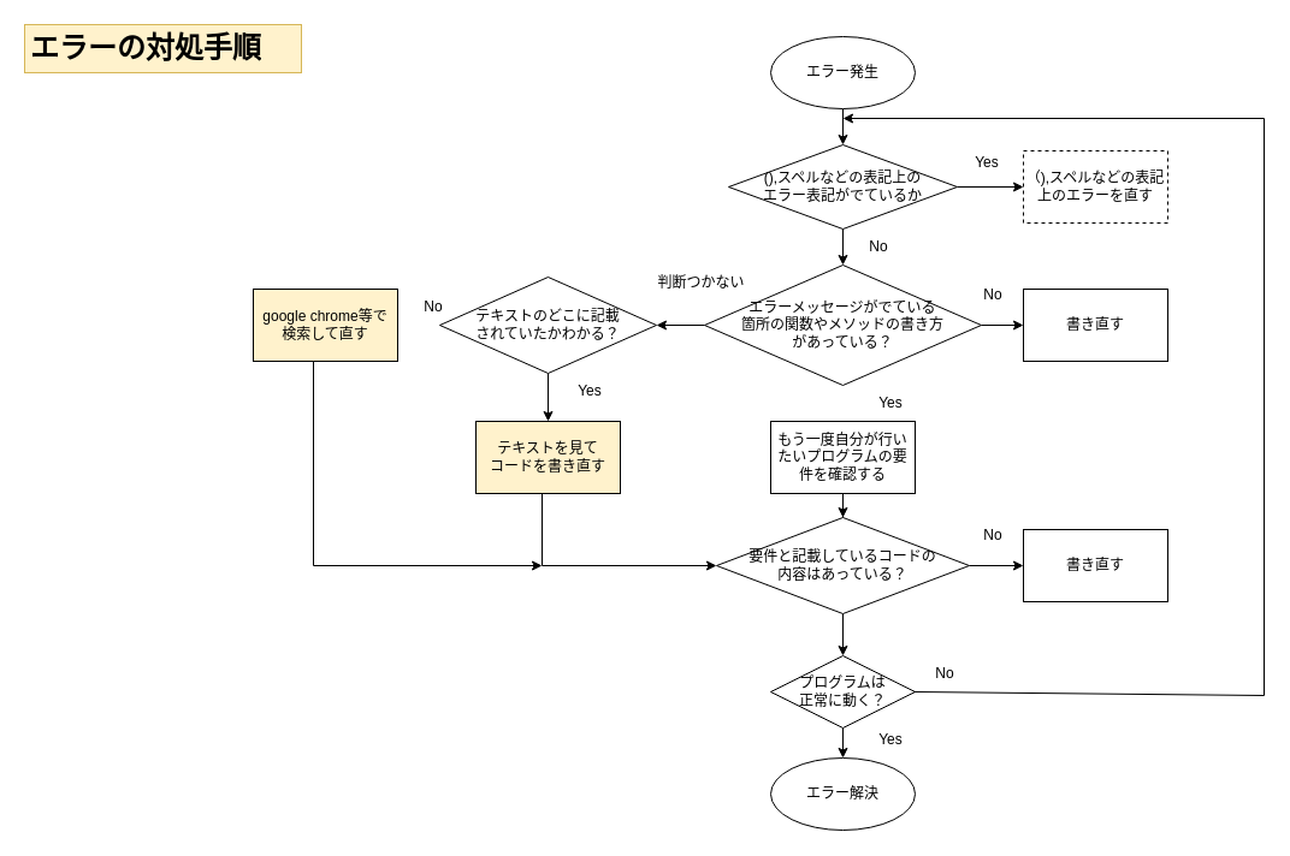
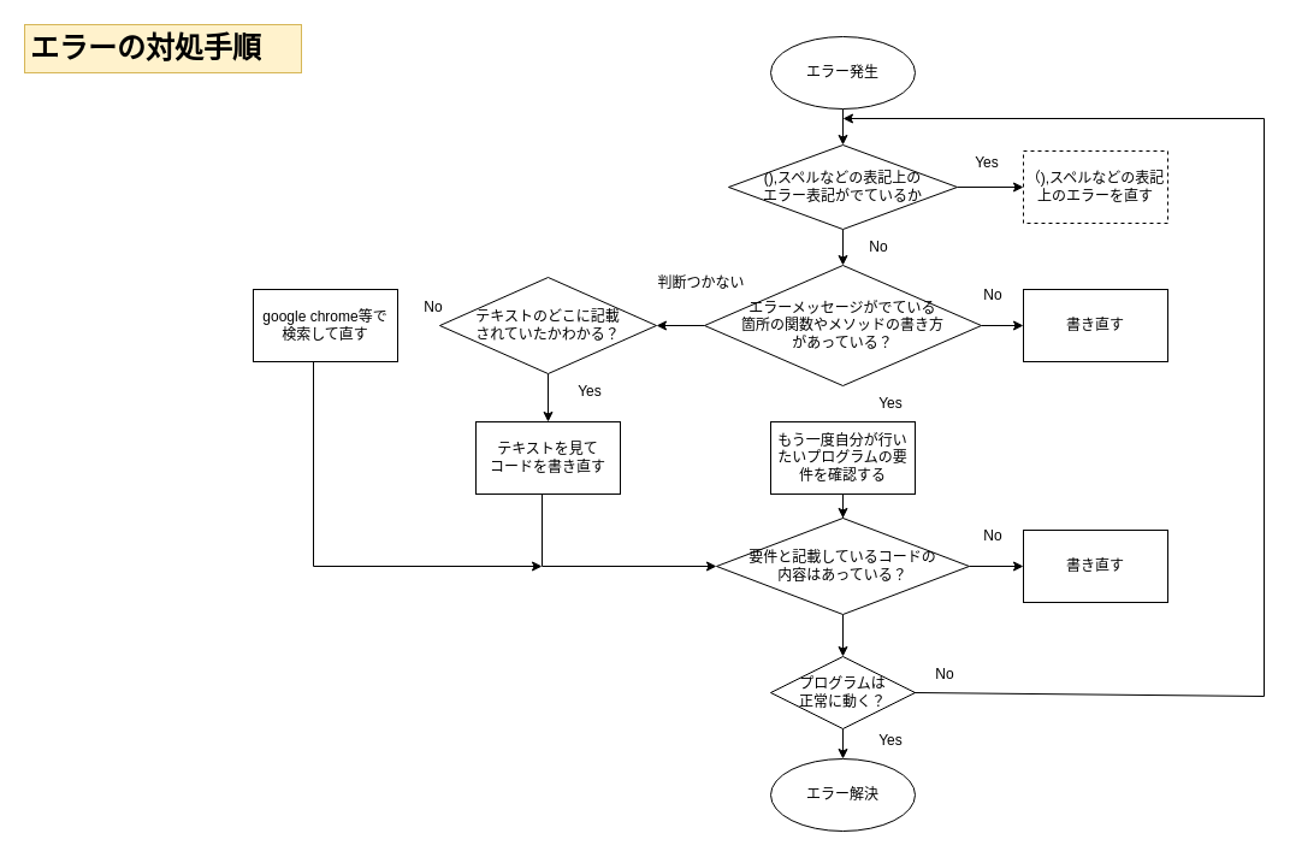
- <mxCell id="26" value="google chrome等で&lt;br&gt;検索して直す" style="rounded=0;whiteSpace=wrap;html=1;fillColor=#fff2cc;" vertex="1" parent="1"><mxGeometry x="210" y="240" width="120" height="60" as="geometry" /></mxCell>
+ <mxCell id="26" value="google chrome等で&lt;br&gt;検索して直す" style="rounded=0;whiteSpace=wrap;html=1;" vertex="1" parent="1"><mxGeometry x="210" y="240" width="120" height="60" as="geometry" /></mxCell>
- <mxCell id="34" value="テキストを見て&lt;br style=&quot;border-color: var(--border-color);&quot;&gt;コードを書き直す" style="whiteSpace=wrap;html=1;fillColor=#fff2cc;" vertex="1" parent="1"><mxGeometry x="395" y="350" width="120" height="60" as="geometry" /></mxCell>
+ <mxCell id="34" value="テキストを見て&lt;br style=&quot;border-color: var(--border-color);&quot;&gt;コードを書き直す" style="whiteSpace=wrap;html=1;" vertex="1" parent="1"><mxGeometry x="395" y="350" width="120" height="60" as="geometry" /></mxCell>
